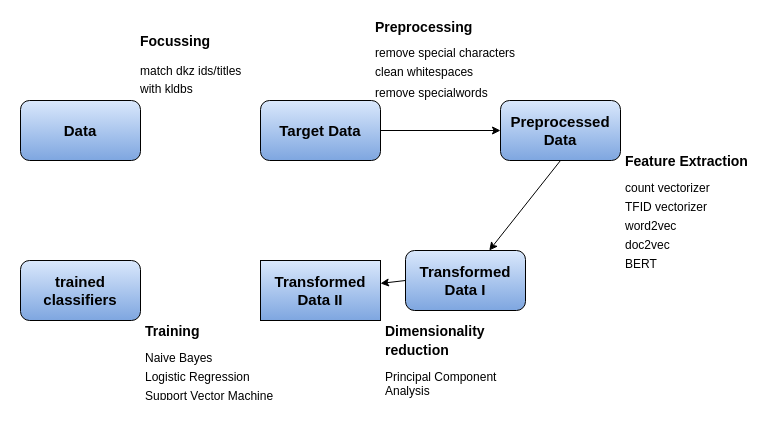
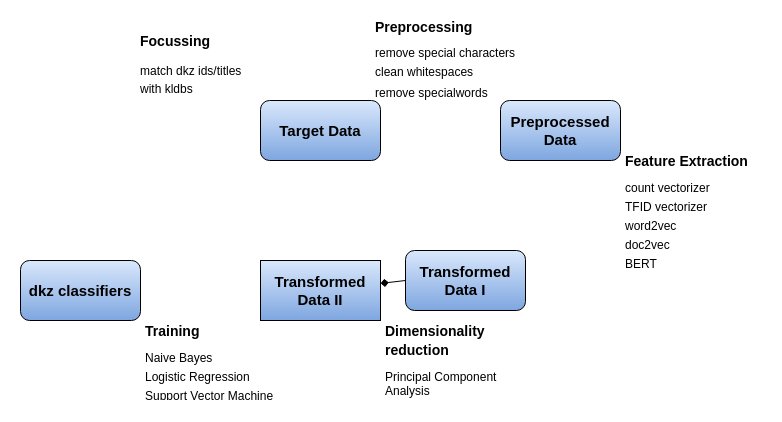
- <mxCell id="2" value="&lt;span style=&quot;background-color: transparent&quot;&gt;&lt;font style=&quot;font-size: 15px&quot;&gt;&lt;span style=&quot;font-size: 15px&quot;&gt;Data&lt;/span&gt;&lt;/font&gt;&lt;/span&gt;" style="rounded=1;whiteSpace=wrap;html=1;fontSize=15;fontStyle=1;align=center;fillColor=#dae8fc;strokeColor=default;gradientColor=#7ea6e0;" vertex="1" parent="1"><mxGeometry x="20" y="100" width="120" height="60" as="geometry" /></mxCell>
- <mxCell id="8" value="" style="endArrow=classic;html=1;rounded=0;fontSize=15;exitX=1;exitY=0.5;exitDx=0;exitDy=0;entryX=0;entryY=0.5;entryDx=0;entryDy=0;" edge="1" parent="1" source="3" target="4"><mxGeometry width="50" height="50" relative="1" as="geometry"><mxPoint x="400" y="130" as="sourcePoint" /><mxPoint x="440" y="130" as="targetPoint" /></mxGeometry></mxCell>
- <mxCell id="9" value="" style="endArrow=classic;html=1;rounded=0;fontSize=15;exitX=0.5;exitY=1;exitDx=0;exitDy=0;" edge="1" parent="1" source="4" target="5"><mxGeometry width="50" height="50" relative="1" as="geometry"><mxPoint x="420" y="390" as="sourcePoint" /><mxPoint x="470" y="340" as="targetPoint" /></mxGeometry></mxCell>
- <mxCell id="10" value="" style="endArrow=classic;html=1;rounded=0;fontSize=15;exitX=0;exitY=0.5;exitDx=0;exitDy=0;" edge="1" parent="1" source="5" target="7"><mxGeometry width="50" height="50" relative="1" as="geometry"><mxPoint x="420" y="390" as="sourcePoint" /><mxPoint x="470" y="340" as="targetPoint" /></mxGeometry></mxCell>
+ <mxCell id="10" value="" style="endArrow=diamond;html=1;rounded=0;fontSize=15;exitX=0;exitY=0.5;exitDx=0;exitDy=0;" edge="1" parent="1" source="5" target="7"><mxGeometry width="50" height="50" relative="1" as="geometry"><mxPoint x="420" y="390" as="sourcePoint" /><mxPoint x="470" y="340" as="targetPoint" /></mxGeometry></mxCell>
- <mxCell id="6" value="trained classifiers " style="rounded=1;whiteSpace=wrap;html=1;fontSize=15;fontStyle=1;align=center;fillColor=#dae8fc;strokeColor=#000000;gradientColor=#7ea6e0;" vertex="1" parent="1"><mxGeometry x="20" y="260" width="120" height="60" as="geometry" /></mxCell>
+ <mxCell id="6" value="dkz classifiers " style="rounded=1;whiteSpace=wrap;html=1;fontSize=15;fontStyle=1;align=center;fillColor=#dae8fc;strokeColor=#000000;gradientColor=#7ea6e0;" vertex="1" parent="1"><mxGeometry x="20" y="260" width="120" height="60" as="geometry" /></mxCell>
